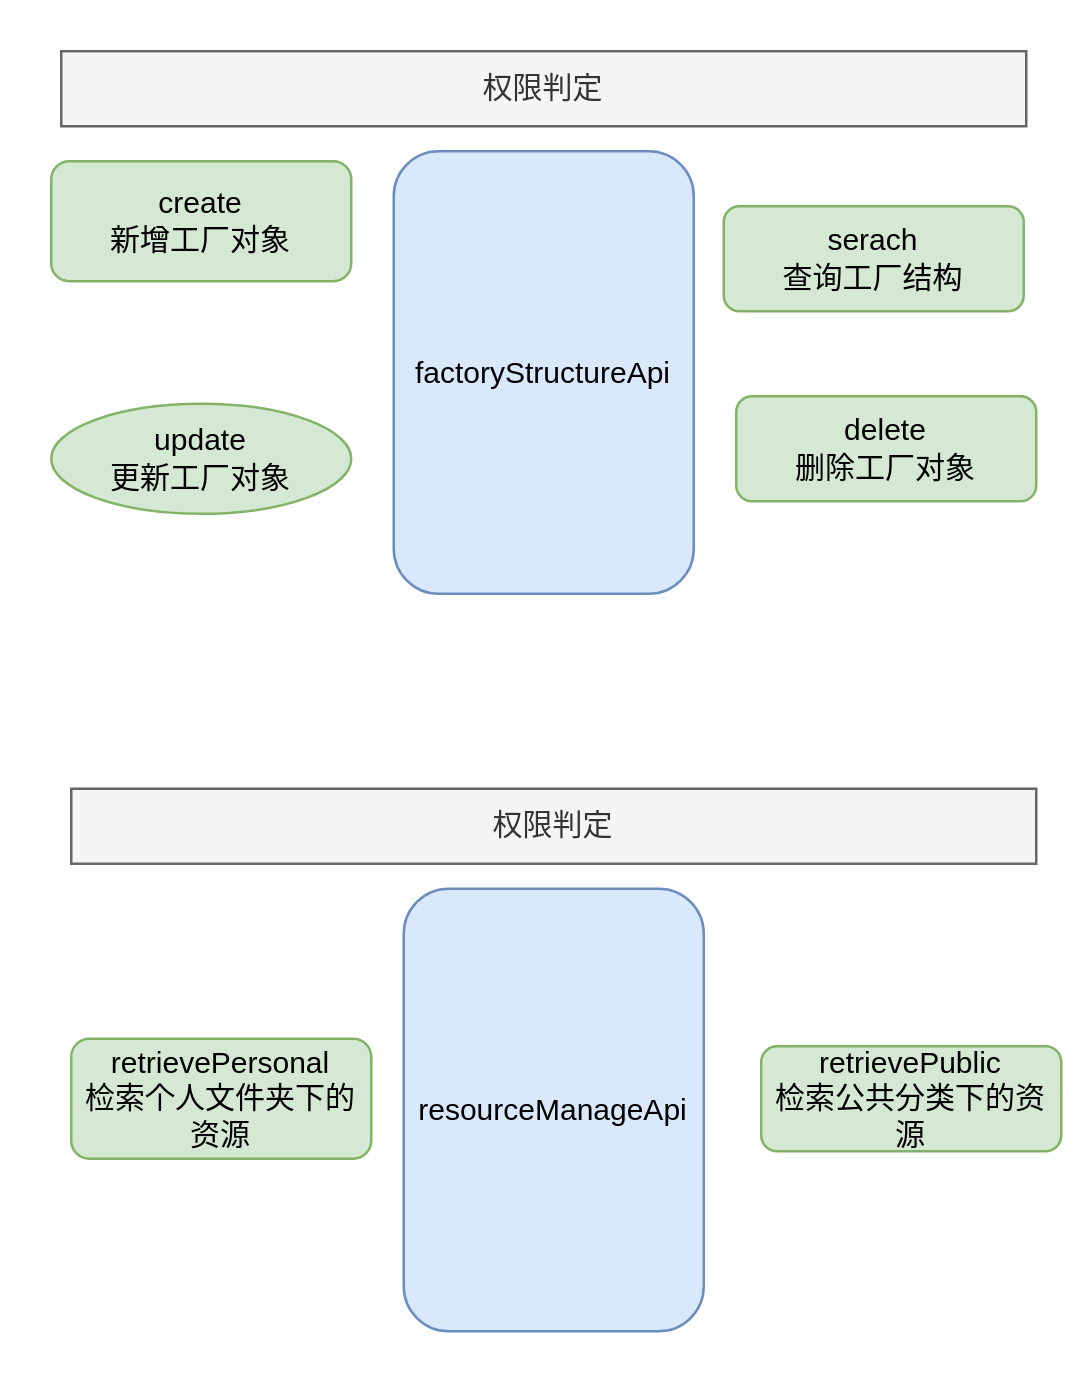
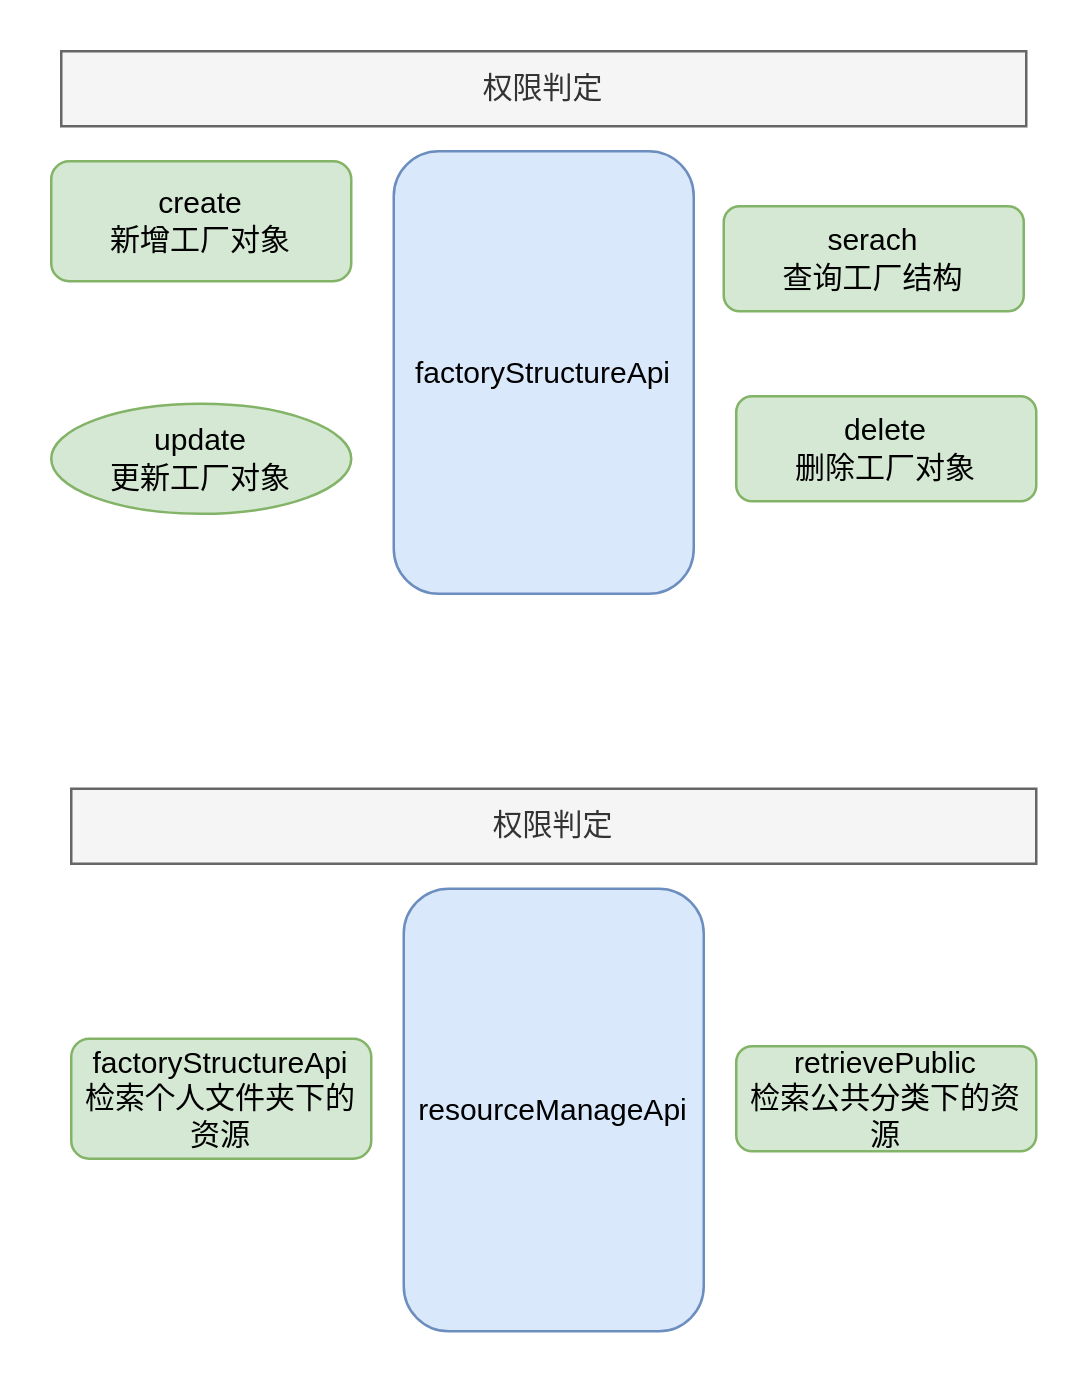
- <mxCell id="9" value="retrievePersonal&lt;br&gt;检索个人文件夹下的资源" style="rounded=1;whiteSpace=wrap;html=1;fillColor=#d5e8d4;strokeColor=#82b366;" vertex="1" parent="1"><mxGeometry x="28" y="415" width="120" height="48" as="geometry" /></mxCell>
+ <mxCell id="9" value="factoryStructureApi&lt;br&gt;检索个人文件夹下的资源" style="rounded=1;whiteSpace=wrap;html=1;fillColor=#d5e8d4;strokeColor=#82b366;" vertex="1" parent="1"><mxGeometry x="28" y="415" width="120" height="48" as="geometry" /></mxCell>
- <mxCell id="10" value="retrievePublic&lt;br&gt;检索公共分类下的资源" style="rounded=1;whiteSpace=wrap;html=1;fillColor=#d5e8d4;strokeColor=#82b366;" vertex="1" parent="1"><mxGeometry x="304" y="418" width="120" height="42" as="geometry" /></mxCell>
+ <mxCell id="10" value="retrievePublic&lt;br&gt;检索公共分类下的资源" style="rounded=1;whiteSpace=wrap;html=1;fillColor=#d5e8d4;strokeColor=#82b366;" vertex="1" parent="1"><mxGeometry x="294" y="418" width="120" height="42" as="geometry" /></mxCell>
